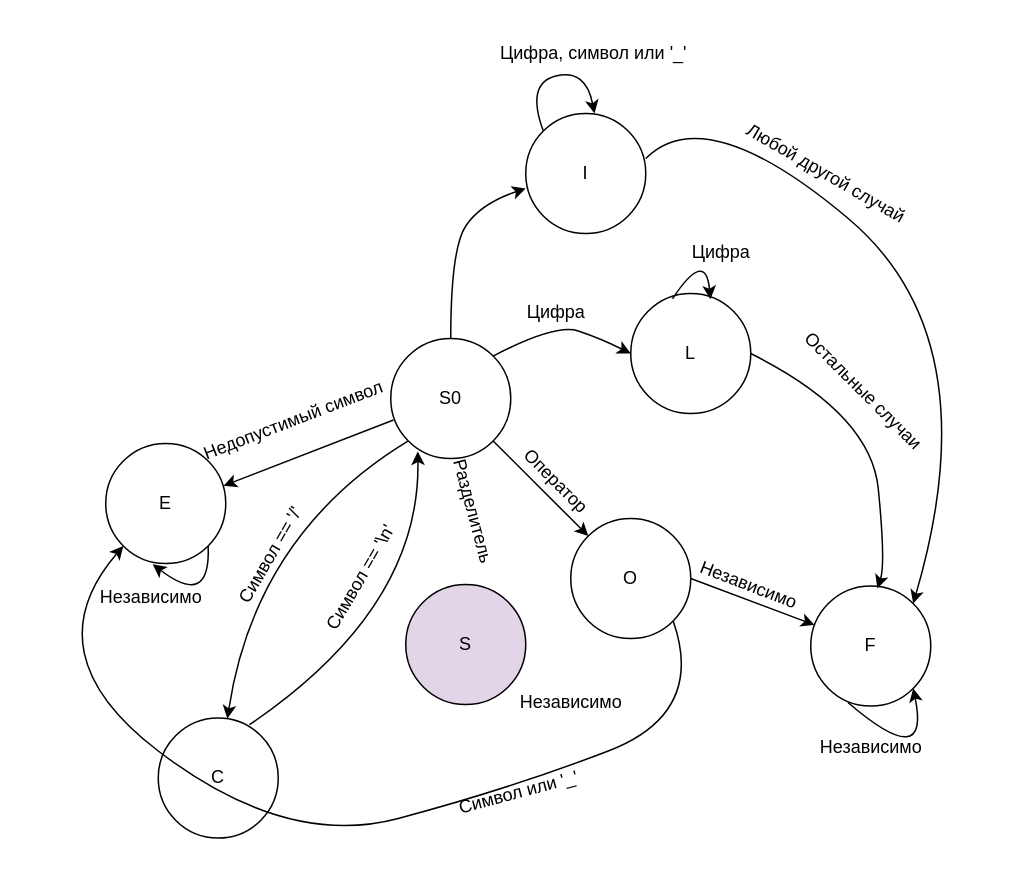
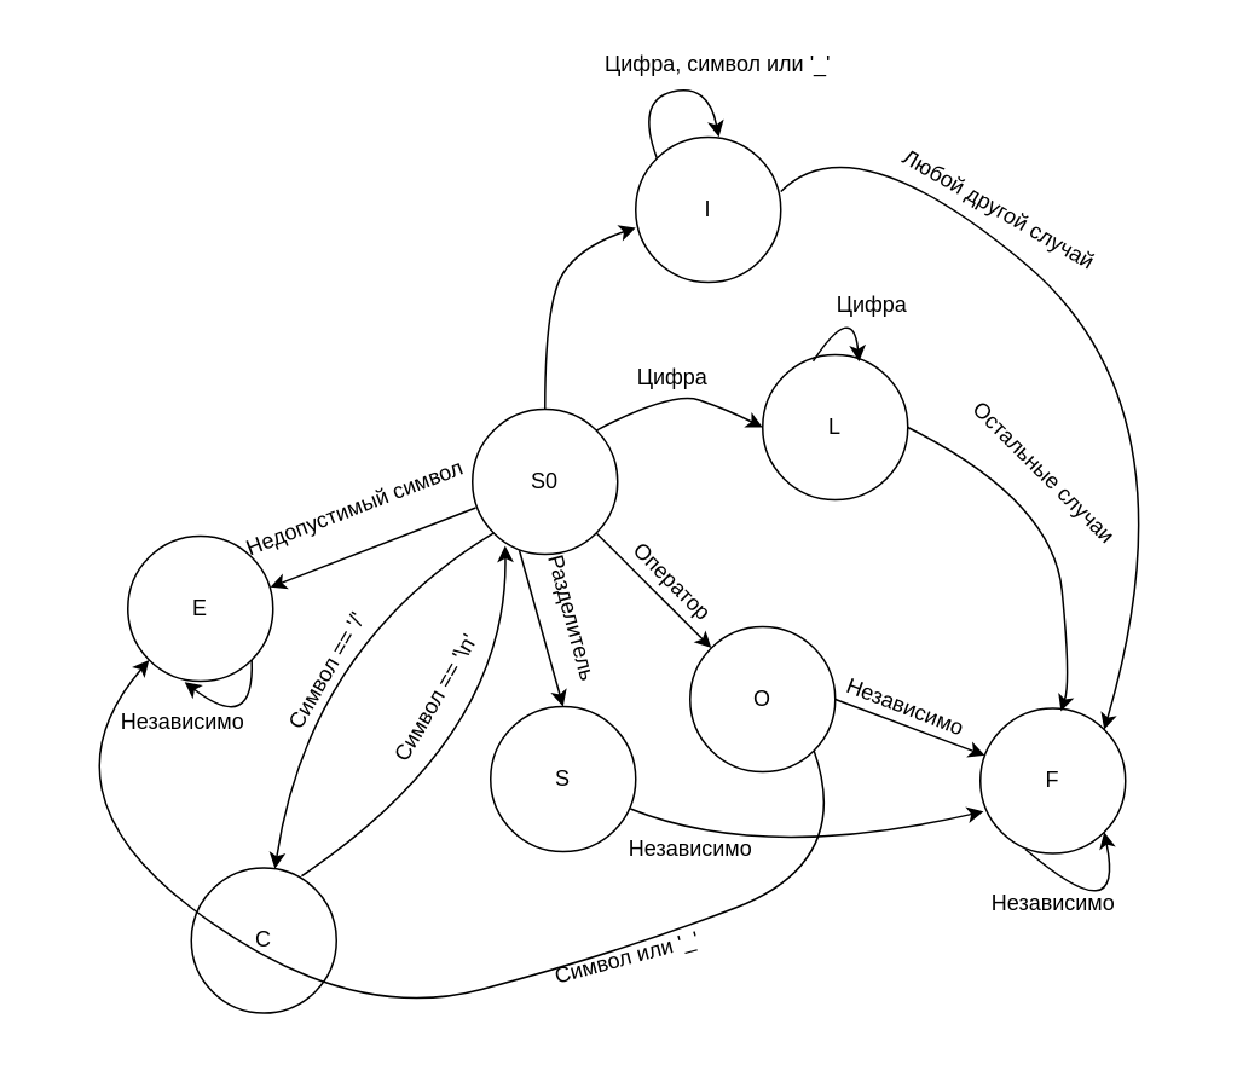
+ <mxCell id="14" value="" style="endArrow=classic;html=1;rounded=0;exitX=0.323;exitY=0.973;exitDx=0;exitDy=0;exitPerimeter=0;entryX=0.5;entryY=0;entryDx=0;entryDy=0;" parent="1" source="2" target="6" edge="1"><mxGeometry width="50" height="50" relative="1" as="geometry"><mxPoint x="340" y="335" as="sourcePoint" /><mxPoint x="390" y="285" as="targetPoint" /></mxGeometry></mxCell>
- <mxCell id="6" value="S" style="ellipse;whiteSpace=wrap;html=1;aspect=fixed;fillColor=#e1d5e7;" parent="1" vertex="1"><mxGeometry x="270" y="389" width="80" height="80" as="geometry" /></mxCell>
+ <mxCell id="6" value="S" style="ellipse;whiteSpace=wrap;html=1;aspect=fixed;" parent="1" vertex="1"><mxGeometry x="270" y="389" width="80" height="80" as="geometry" /></mxCell>
+ <mxCell id="28" value="" style="endArrow=classic;html=1;rounded=0;entryX=0.022;entryY=0.71;entryDx=0;entryDy=0;exitX=0.963;exitY=0.704;exitDx=0;exitDy=0;curved=1;exitPerimeter=0;entryPerimeter=0;" parent="1" source="6" target="8" edge="1"><mxGeometry width="50" height="50" relative="1" as="geometry"><mxPoint x="400" y="475" as="sourcePoint" /><mxPoint x="450" y="425" as="targetPoint" /><Array as="points"><mxPoint x="420" y="475" /></Array></mxGeometry></mxCell>
